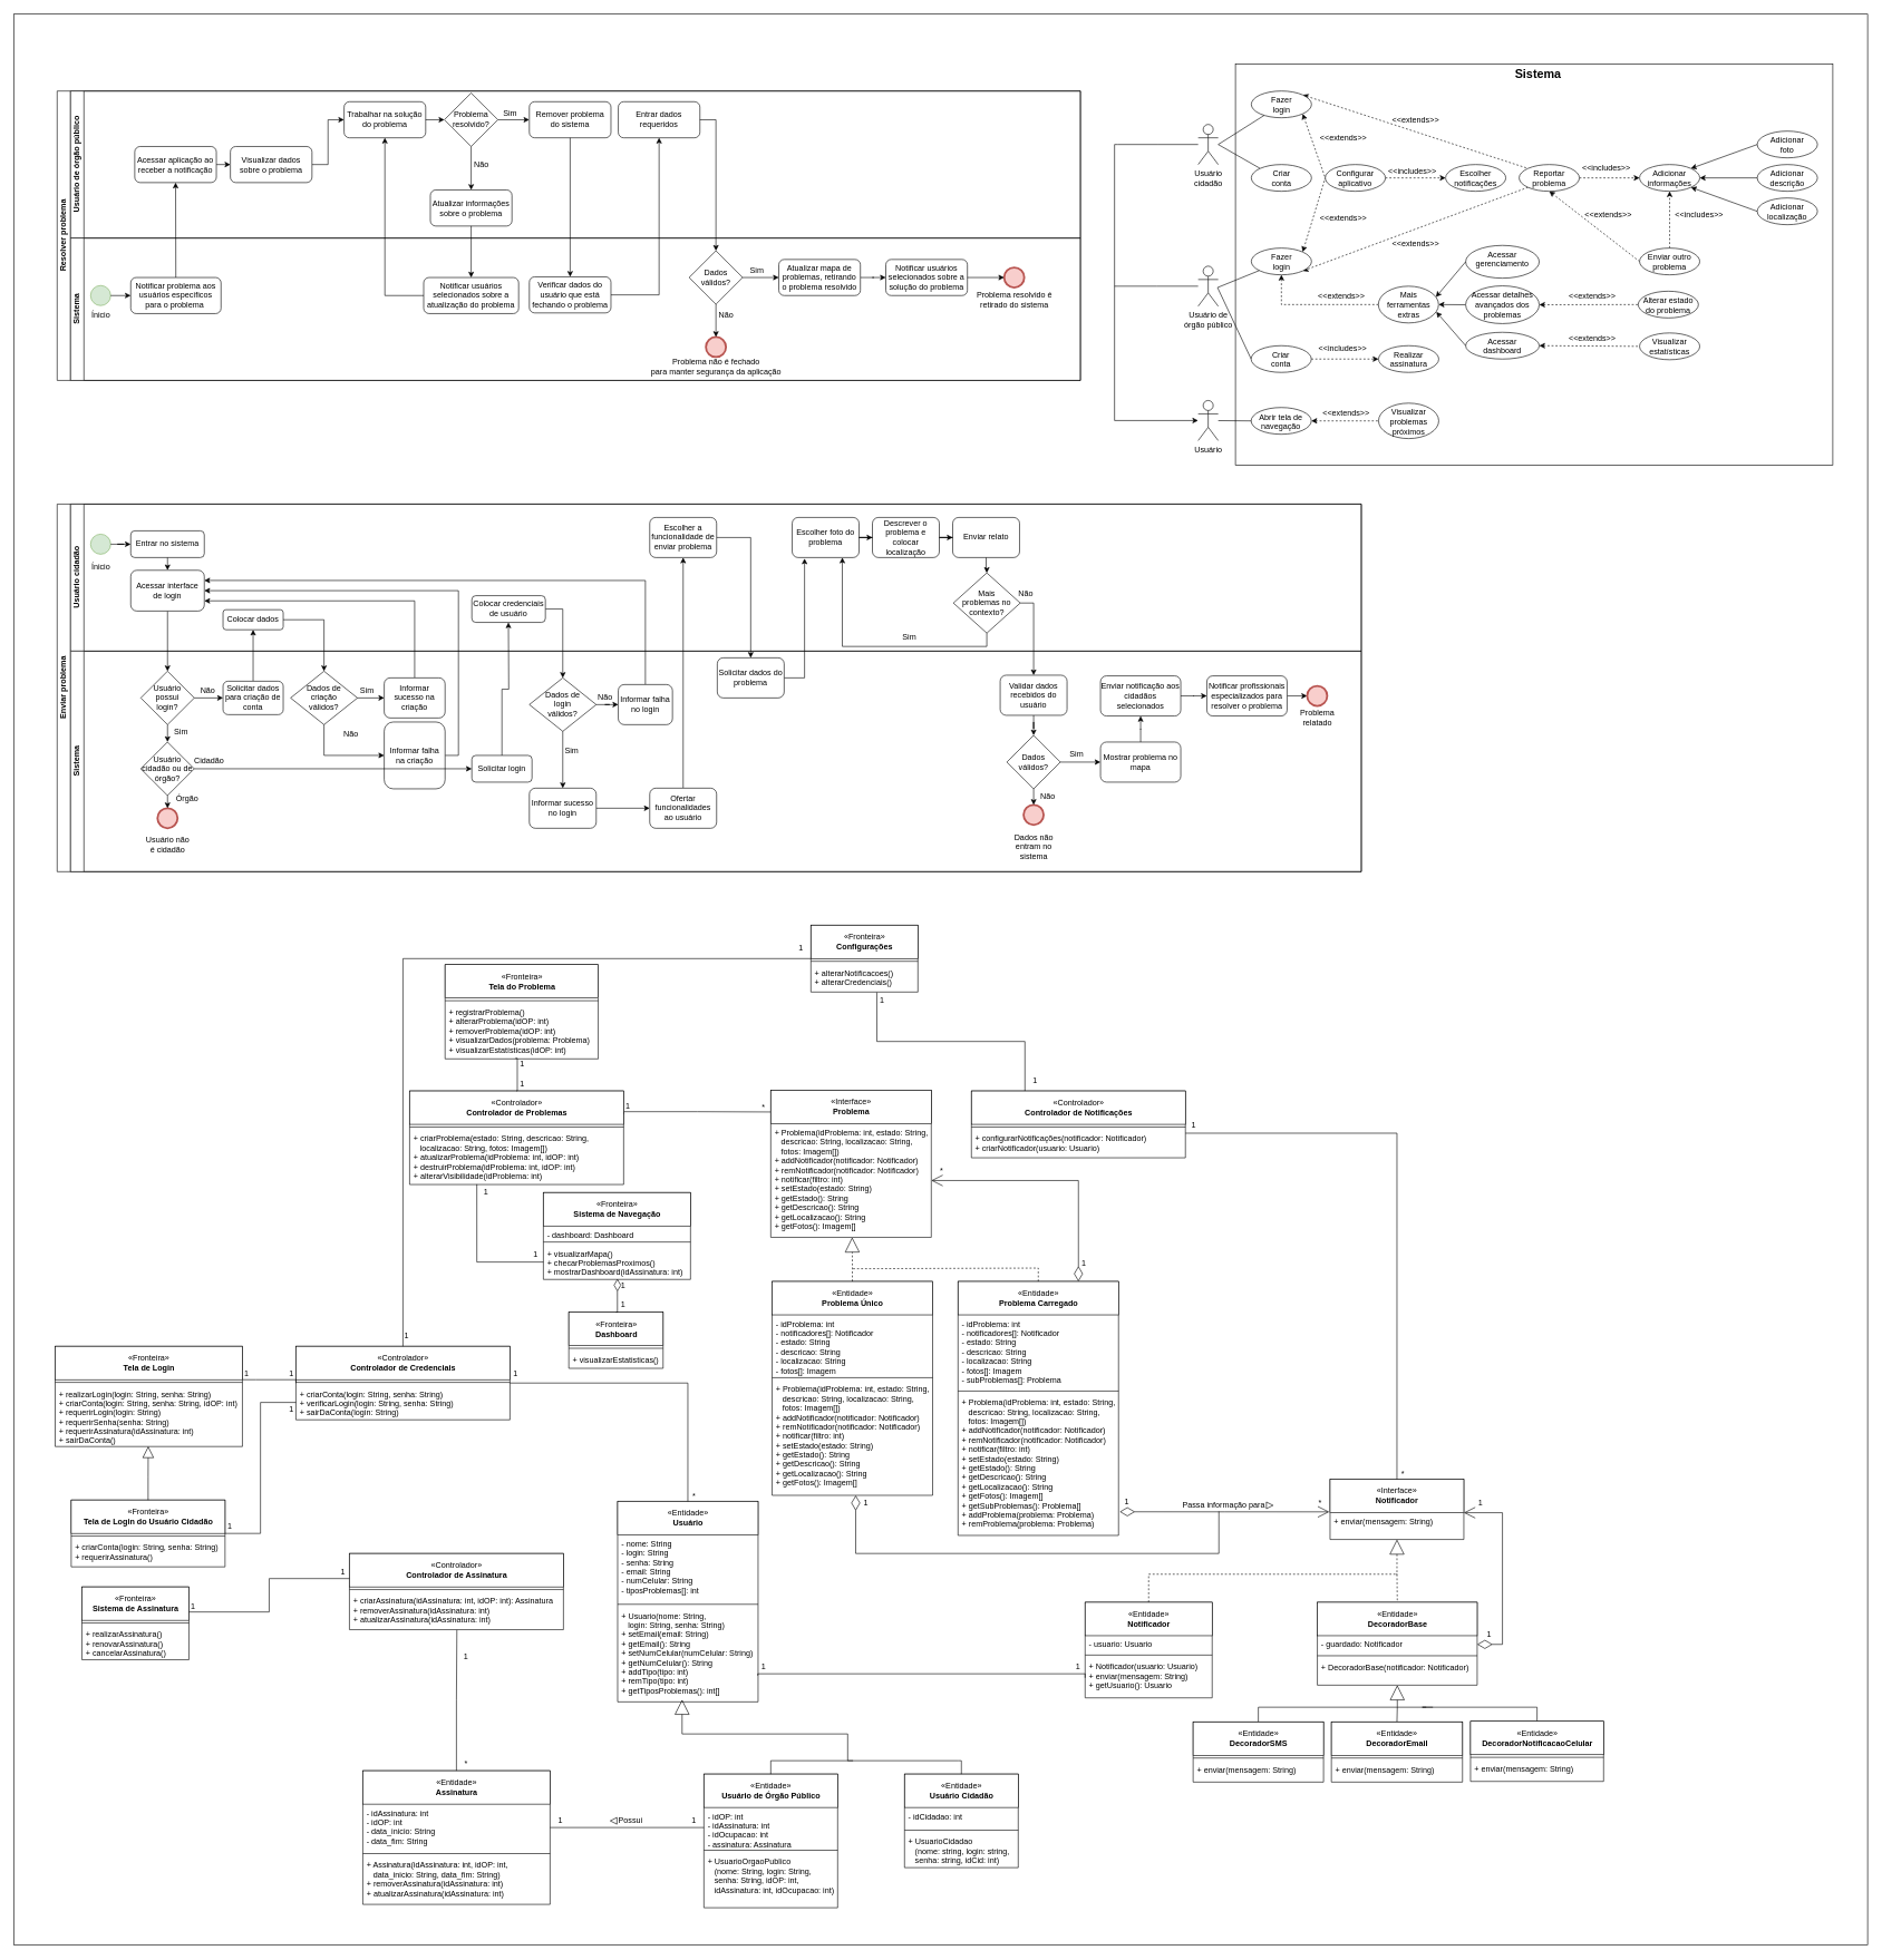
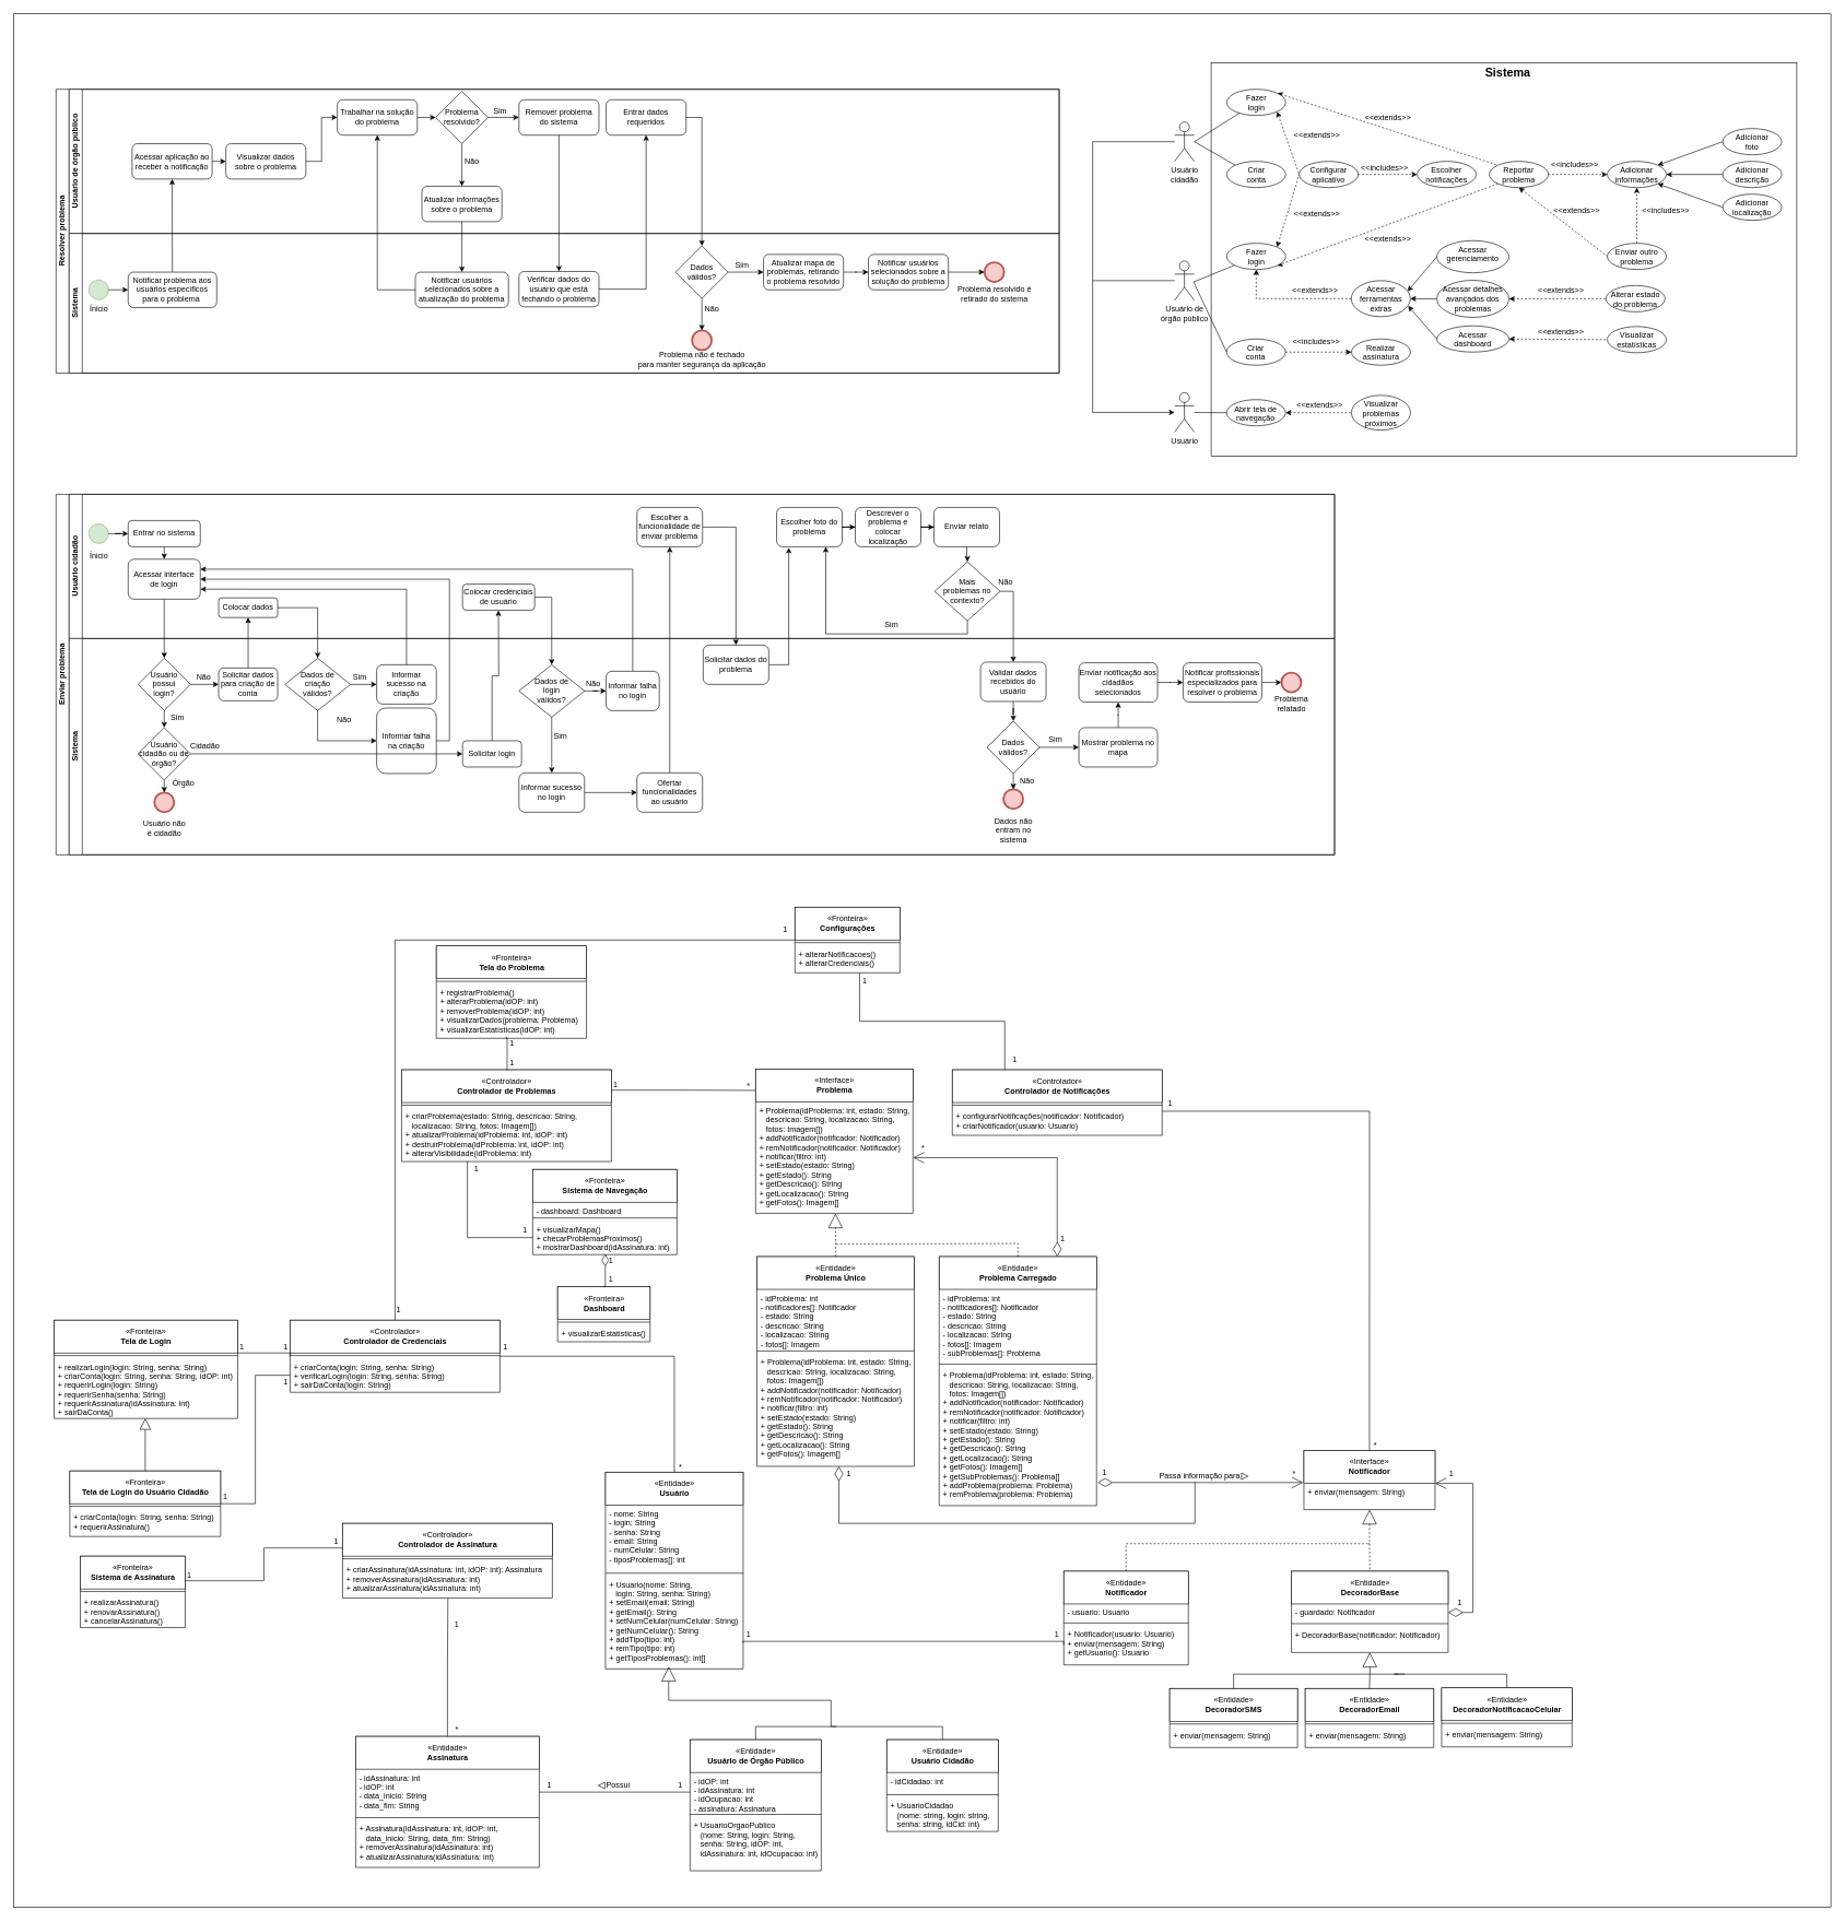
- <mxCell id="143" value="Mais&lt;br&gt;ferramentas extras" style="ellipse;whiteSpace=wrap;html=1;verticalAlign=top;" parent="1" vertex="1"><mxGeometry x="2060.5" y="427" width="90" height="55" as="geometry" /></mxCell>
+ <mxCell id="143" value="Acessar&lt;br&gt;ferramentas extras" style="ellipse;whiteSpace=wrap;html=1;verticalAlign=top;" parent="1" vertex="1"><mxGeometry x="2060.5" y="427" width="90" height="55" as="geometry" /></mxCell>
